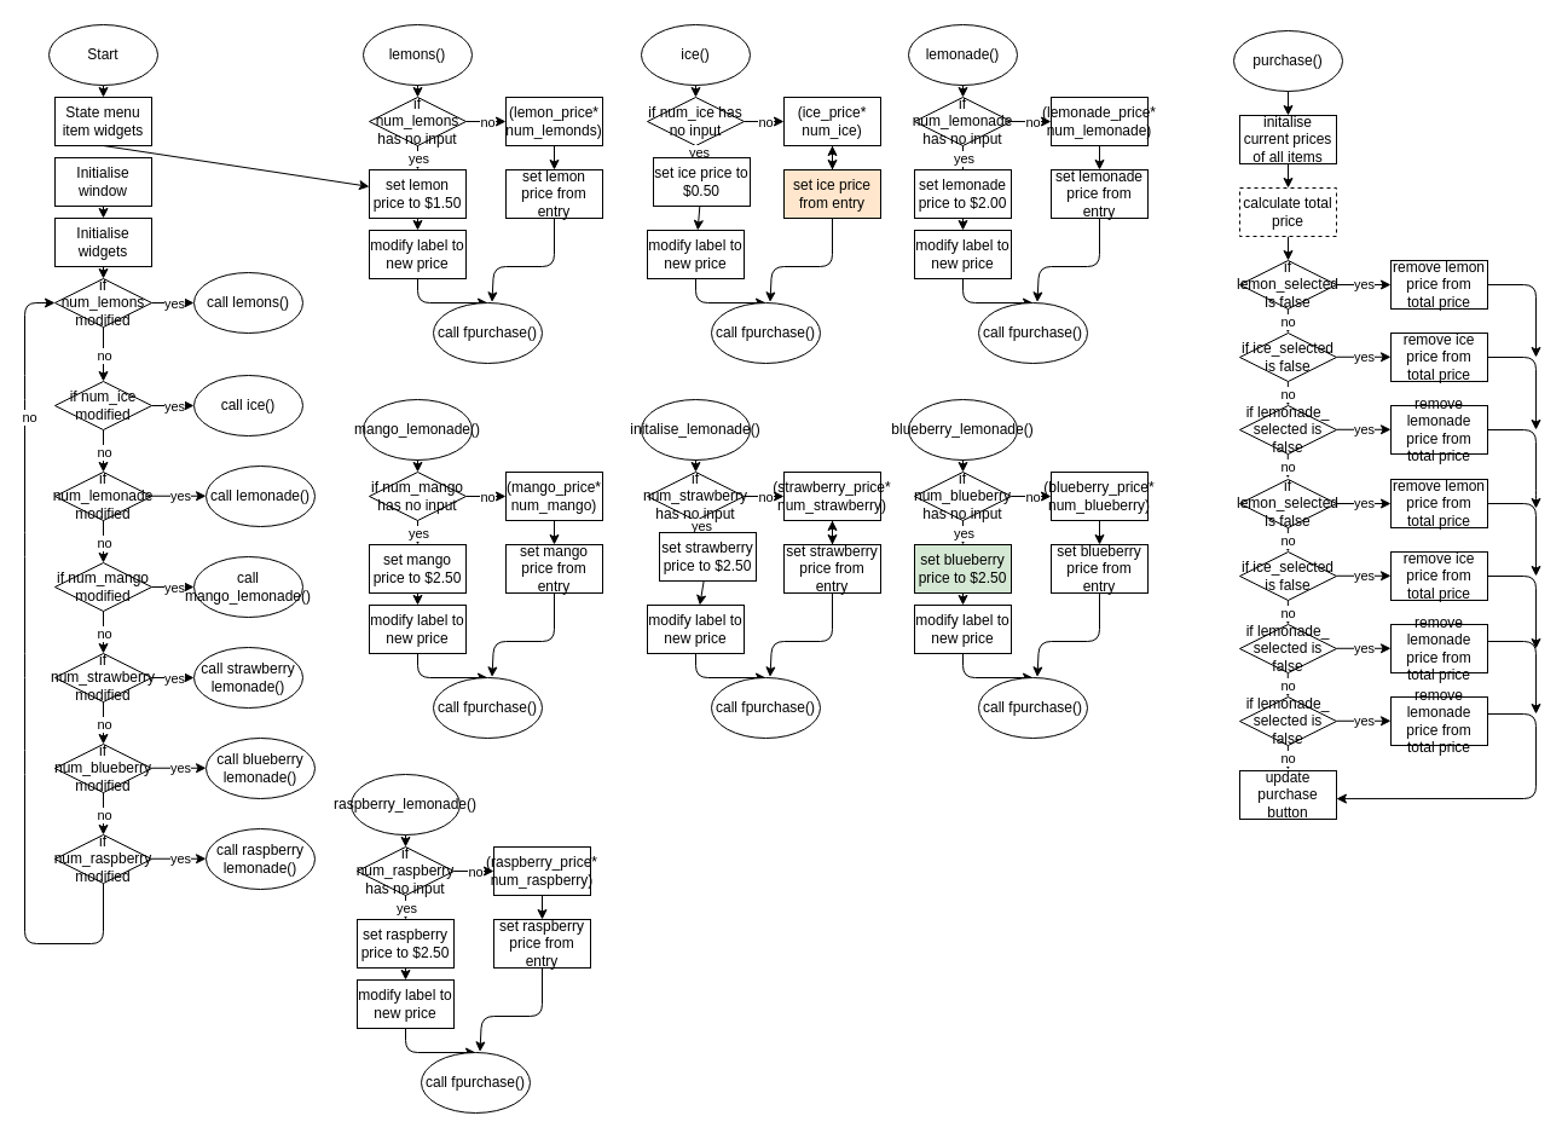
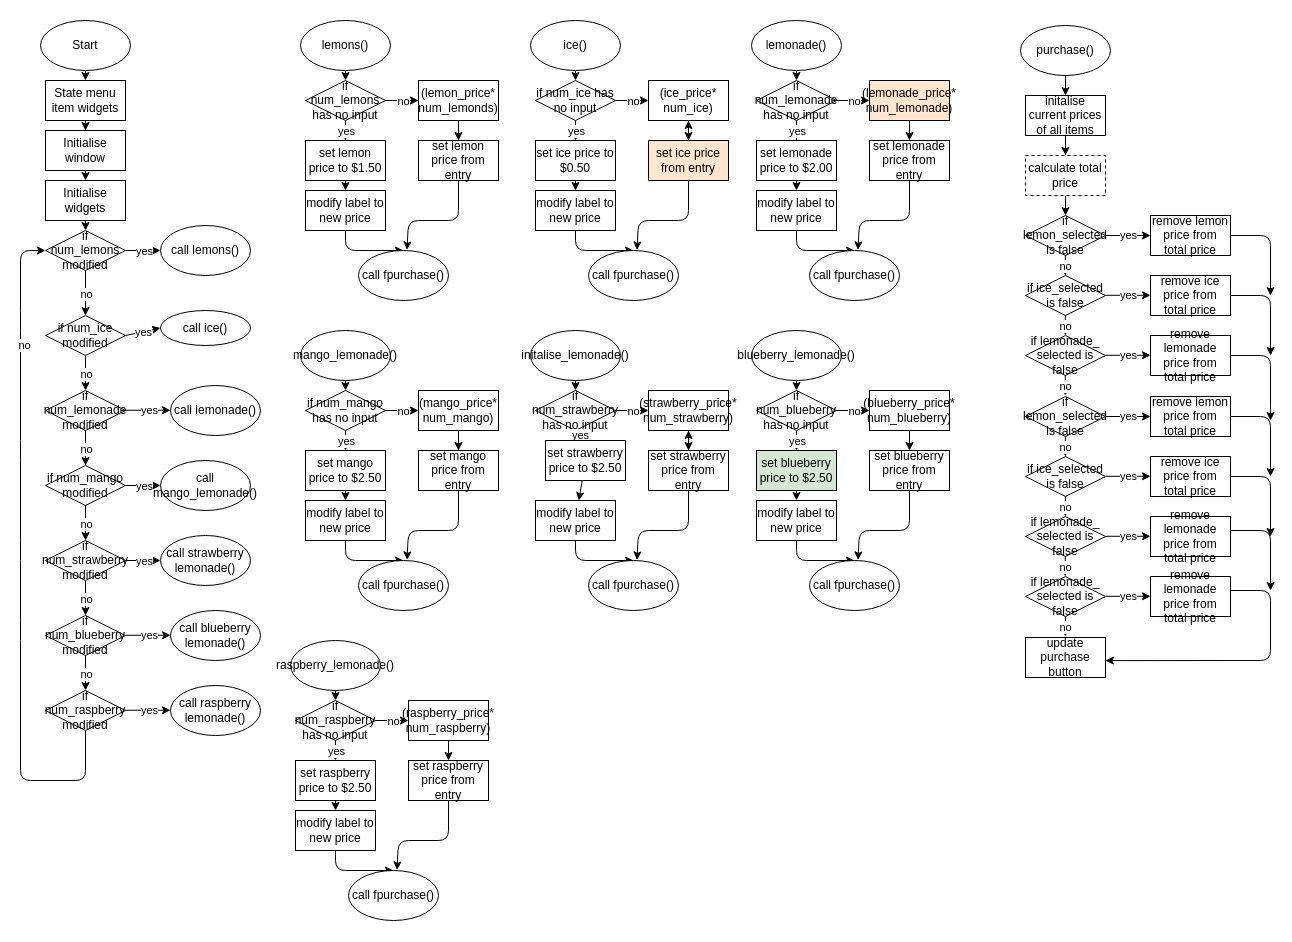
- <mxCell id="58" value="&lt;span style=&quot;color: rgb(0, 0, 0);&quot;&gt;(lemonade_price*&lt;/span&gt;&lt;br&gt;&lt;span style=&quot;color: rgb(0, 0, 0);&quot;&gt;num_lemonade)&lt;/span&gt;" style="rounded=0;whiteSpace=wrap;html=1;" parent="1" vertex="1"><mxGeometry x="869" y="80" width="80" height="40" as="geometry" /></mxCell>
+ <mxCell id="58" value="&lt;span style=&quot;color: rgb(0, 0, 0);&quot;&gt;(lemonade_price*&lt;/span&gt;&lt;br&gt;&lt;span style=&quot;color: rgb(0, 0, 0);&quot;&gt;num_lemonade)&lt;/span&gt;" style="rounded=0;whiteSpace=wrap;html=1;fillColor=#ffe6cc;" parent="1" vertex="1"><mxGeometry x="869" y="80" width="80" height="40" as="geometry" /></mxCell>
- <mxCell id="8" style="edgeStyle=none;html=1;exitX=0.5;exitY=1;exitDx=0;exitDy=0;" parent="1" source="9" target="38" edge="1"><mxGeometry relative="1" as="geometry" /></mxCell>
+ <mxCell id="8" style="edgeStyle=none;html=1;exitX=0.5;exitY=1;exitDx=0;exitDy=0;entryX=0.5;entryY=0;entryDx=0;entryDy=0;" parent="1" source="9" target="11" edge="1"><mxGeometry relative="1" as="geometry" /></mxCell>
- <mxCell id="70" value="set ice price to $0.50" style="rounded=0;whiteSpace=wrap;html=1;" parent="1" vertex="1"><mxGeometry x="540" y="130" width="80" height="40" as="geometry" /></mxCell>
+ <mxCell id="70" value="set ice price to $0.50" style="rounded=0;whiteSpace=wrap;html=1;" parent="1" vertex="1"><mxGeometry x="535" y="140" width="80" height="40" as="geometry" /></mxCell>
- <mxCell id="15" value="call ice()" style="ellipse;whiteSpace=wrap;html=1;" parent="1" vertex="1"><mxGeometry x="160" y="310" width="90" height="50" as="geometry" /></mxCell>
+ <mxCell id="15" value="call ice()" style="ellipse;whiteSpace=wrap;html=1;" parent="1" vertex="1"><mxGeometry x="160" y="310" width="90" height="35" as="geometry" /></mxCell>
